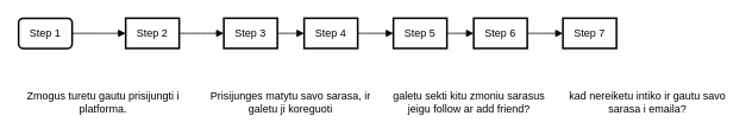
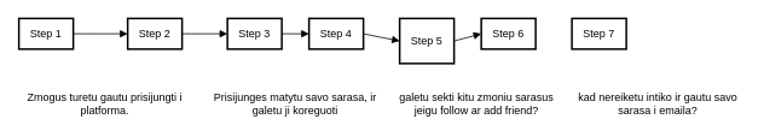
- <mxCell id="2" value="Step 1" style="whiteSpace=wrap;strokeWidth=2;rounded=1;" parent="1" vertex="1"><mxGeometry x="20" y="20" width="60" height="34" as="geometry" /></mxCell>
+ <mxCell id="2" value="Step 1" style="whiteSpace=wrap;strokeWidth=2;" parent="1" vertex="1"><mxGeometry x="20" y="20" width="60" height="34" as="geometry" /></mxCell>
- <mxCell id="6" value="Step 5" style="whiteSpace=wrap;strokeWidth=2;" parent="1" vertex="1"><mxGeometry x="440" y="20" width="60" height="34" as="geometry" /></mxCell>
+ <mxCell id="6" value="Step 5" style="whiteSpace=wrap;strokeWidth=2;" parent="1" vertex="1"><mxGeometry x="440" y="20" width="60" height="50" as="geometry" /></mxCell>
- <mxCell id="14" value="" style="curved=1;startArrow=none;endArrow=block;exitX=0.99;exitY=0.5;entryX=0.01;entryY=0.5;" parent="1" source="7" target="8" edge="1"><mxGeometry relative="1" as="geometry"><Array as="points" /></mxGeometry></mxCell>
